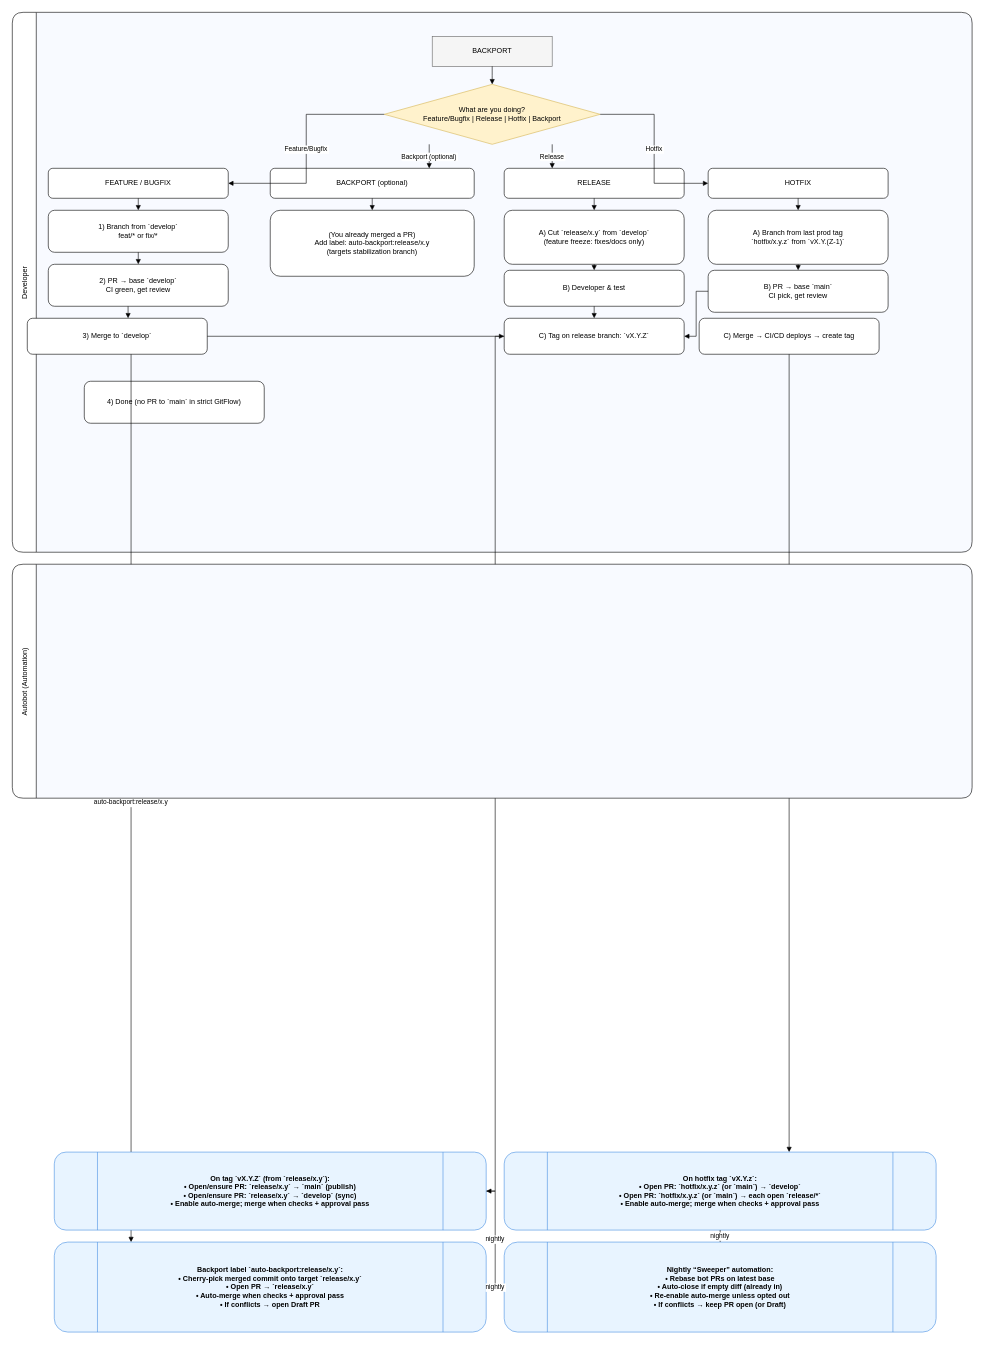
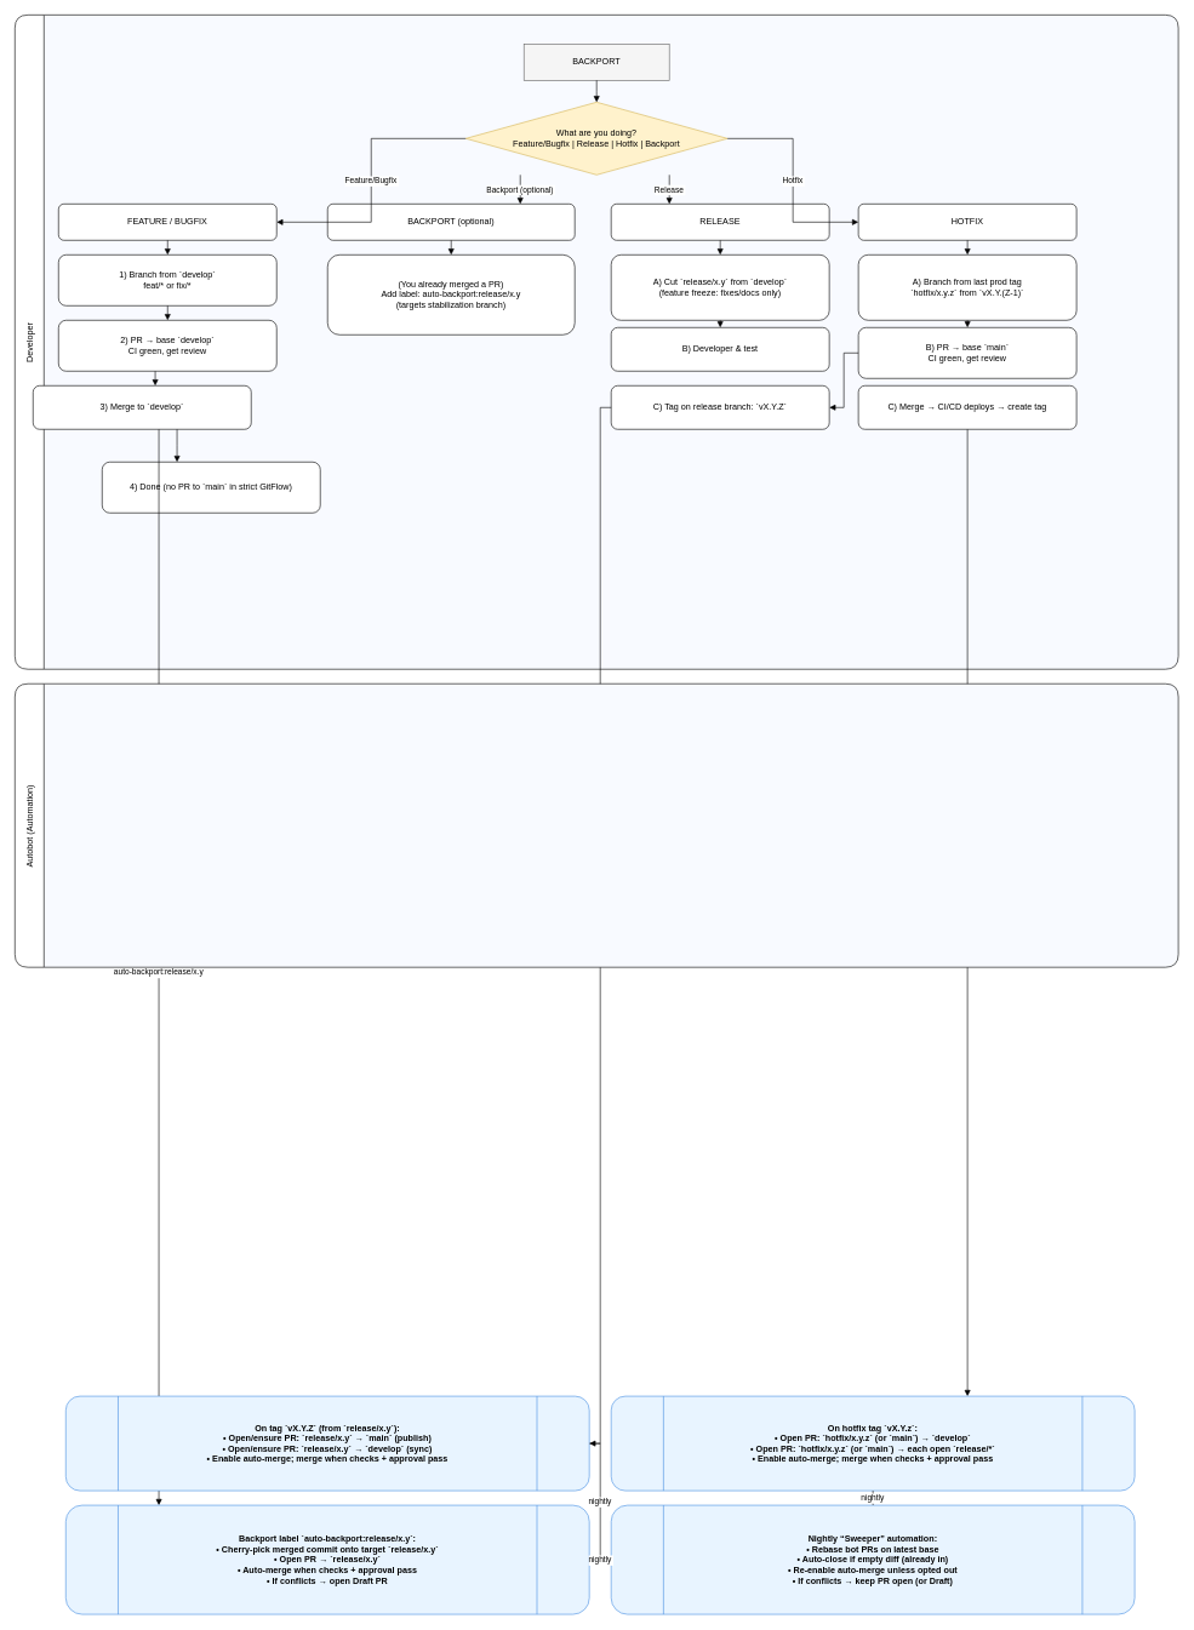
- <mxCell id="18" value="B) PR → base `main`&#10;CI pick, get review" style="shape=rectangle;whiteSpace=wrap;rounded=1;fillColor=#ffffff;strokeColor=#000000;" parent="2" vertex="1"><mxGeometry x="1160" y="430" width="300" height="70" as="geometry" /></mxCell>
+ <mxCell id="18" value="B) PR → base `main`&#10;CI green, get review" style="shape=rectangle;whiteSpace=wrap;rounded=1;fillColor=#ffffff;strokeColor=#000000;" parent="2" vertex="1"><mxGeometry x="1160" y="430" width="300" height="70" as="geometry" /></mxCell>
- <mxCell id="31" style="endArrow=block;edgeStyle=elbowEdgeStyle;rounded=0;" parent="2" source="14" target="15" edge="1"><mxGeometry width="160" height="60" relative="1" as="geometry" /></mxCell>
- <mxCell id="25" style="endArrow=block;edgeStyle=elbowEdgeStyle;rounded=0;" parent="2" source="8" target="15" edge="1"><mxGeometry width="160" height="60" relative="1" as="geometry" /></mxCell>
+ <mxCell id="25" style="endArrow=block;edgeStyle=elbowEdgeStyle;rounded=0;" parent="2" source="8" target="9" edge="1"><mxGeometry width="160" height="60" relative="1" as="geometry" /></mxCell>
- <mxCell id="19" value="C) Merge → CI/CD deploys → create tag" style="shape=rectangle;whiteSpace=wrap;rounded=1;fillColor=#ffffff;strokeColor=#000000;" parent="2" vertex="1"><mxGeometry x="1145" y="510" width="300" height="60" as="geometry" /></mxCell>
+ <mxCell id="19" value="C) Merge → CI/CD deploys → create tag" style="shape=rectangle;whiteSpace=wrap;rounded=1;fillColor=#ffffff;strokeColor=#000000;" parent="2" vertex="1"><mxGeometry x="1160" y="510" width="300" height="60" as="geometry" /></mxCell>
